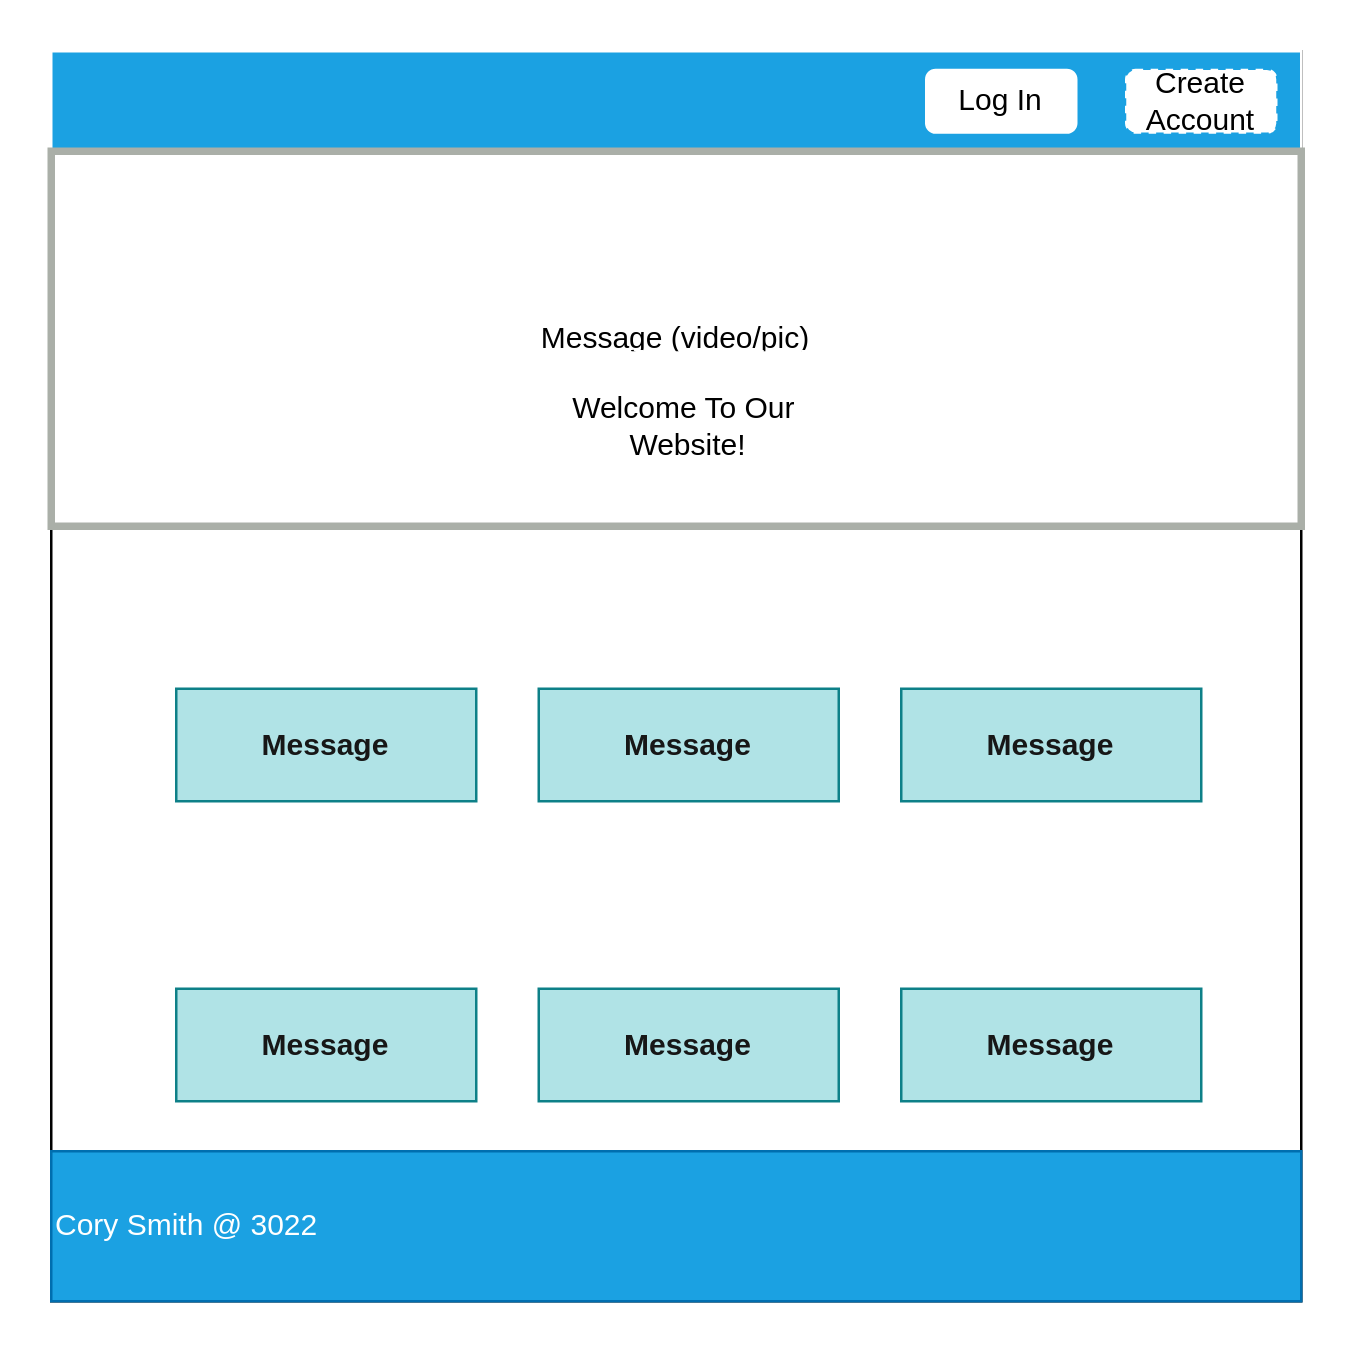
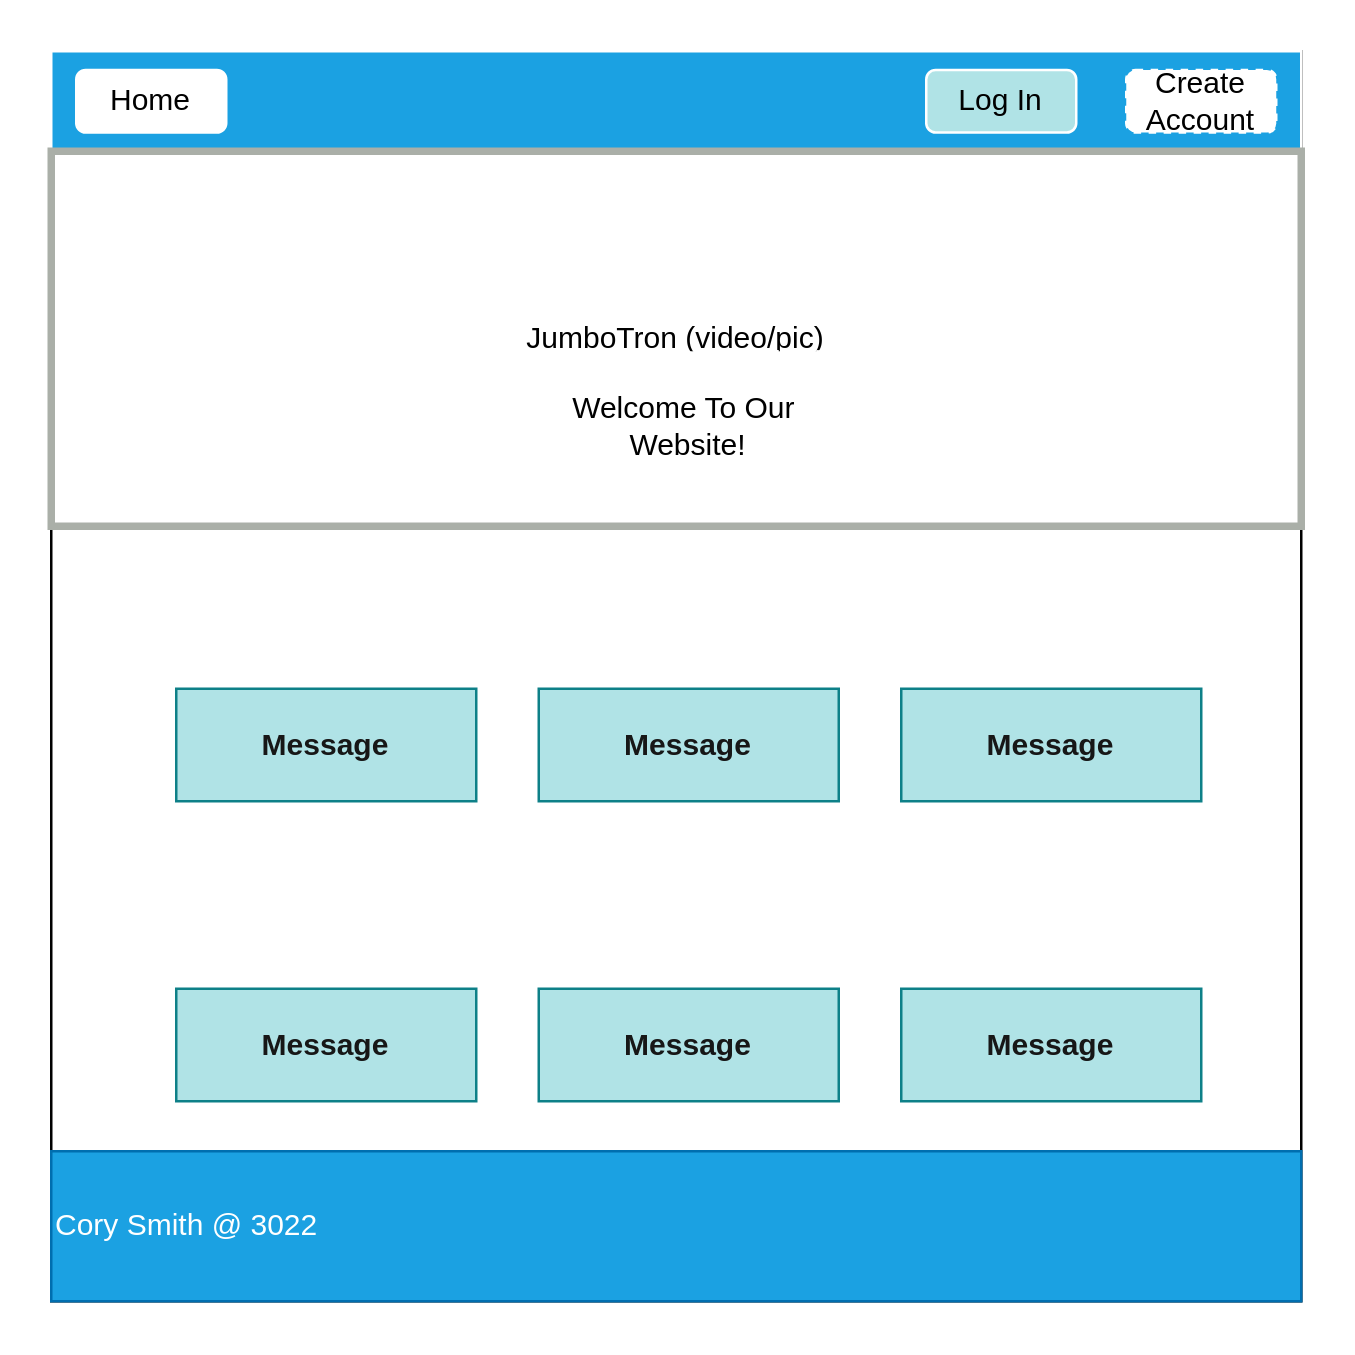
+ <mxCell id="5" value="Home" style="rounded=1;whiteSpace=wrap;html=1;strokeColor=#FFFFFF;strokeWidth=1;" vertex="1" parent="1"><mxGeometry x="30" y="27.5" width="60" height="25" as="geometry" /></mxCell>
- <mxCell id="6" value="Log In" style="rounded=1;whiteSpace=wrap;html=1;strokeColor=#FFFFFF;strokeWidth=1;" vertex="1" parent="1"><mxGeometry x="370" y="27.5" width="60" height="25" as="geometry" /></mxCell>
+ <mxCell id="6" value="Log In" style="rounded=1;whiteSpace=wrap;html=1;strokeColor=#FFFFFF;strokeWidth=1;fillColor=#b0e3e6;" vertex="1" parent="1"><mxGeometry x="370" y="27.5" width="60" height="25" as="geometry" /></mxCell>
- <mxCell id="4" value="&lt;br&gt;Message (video/pic)&lt;br&gt;&amp;nbsp;" style="rounded=0;whiteSpace=wrap;html=1;strokeColor=#AAAFA8;strokeWidth=3;shadow=0;gradientColor=none;fillColor=default;" vertex="1" parent="1"><mxGeometry x="20" y="60" width="500" height="150" as="geometry" /></mxCell>
+ <mxCell id="4" value="&lt;br&gt;JumboTron (video/pic)&lt;br&gt;&amp;nbsp;" style="rounded=0;whiteSpace=wrap;html=1;strokeColor=#AAAFA8;strokeWidth=3;shadow=0;gradientColor=none;fillColor=default;" vertex="1" parent="1"><mxGeometry x="20" y="60" width="500" height="150" as="geometry" /></mxCell>
